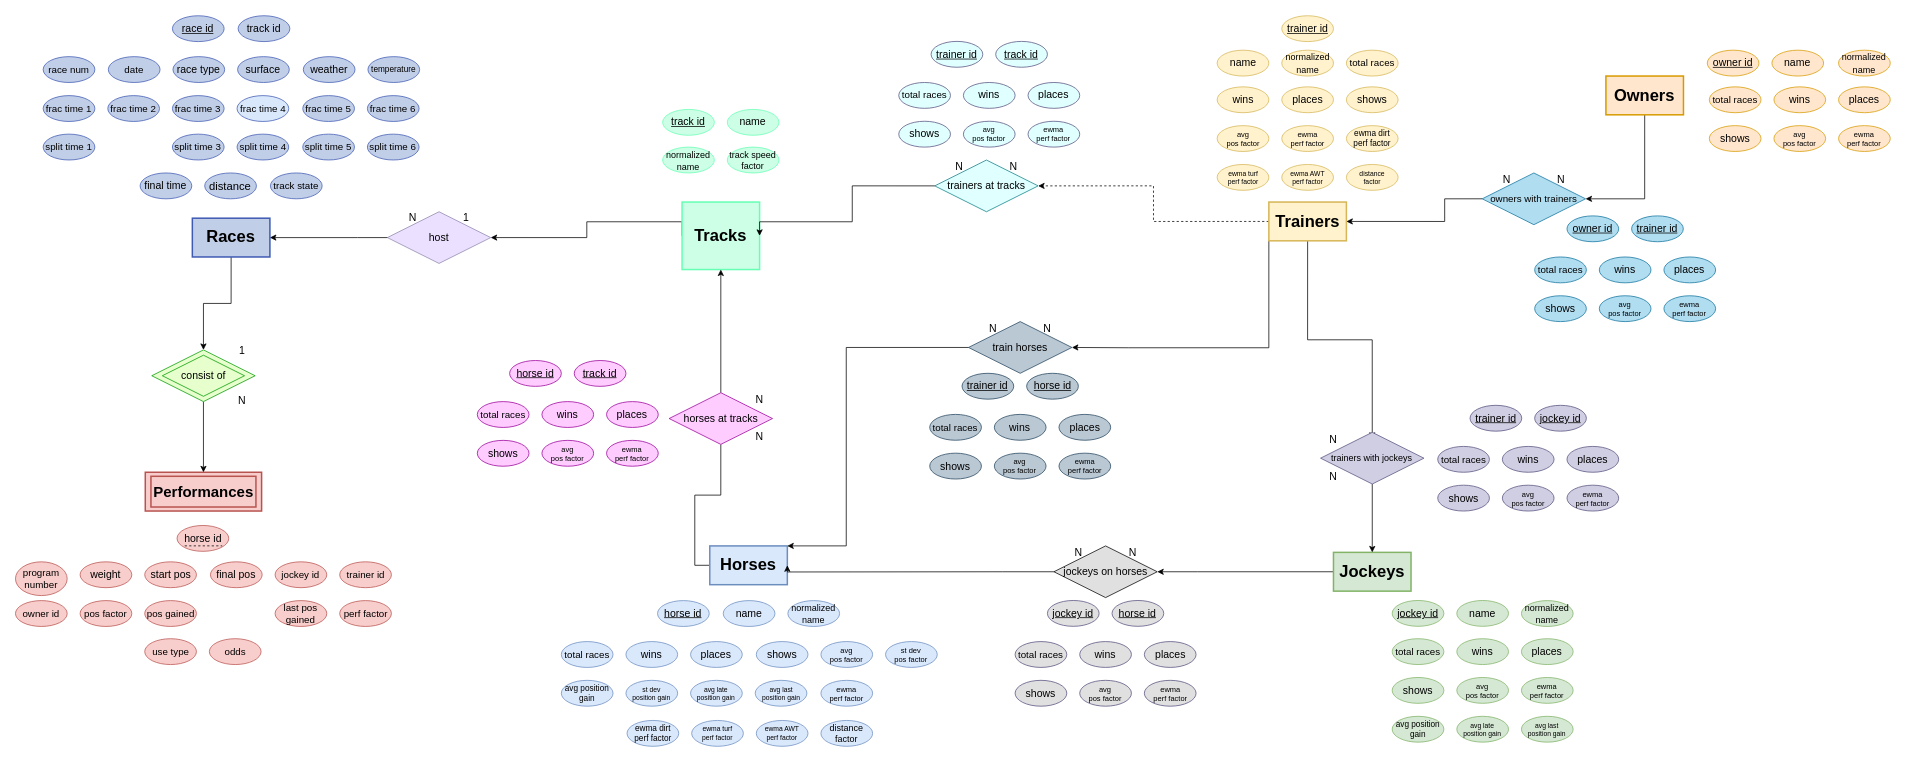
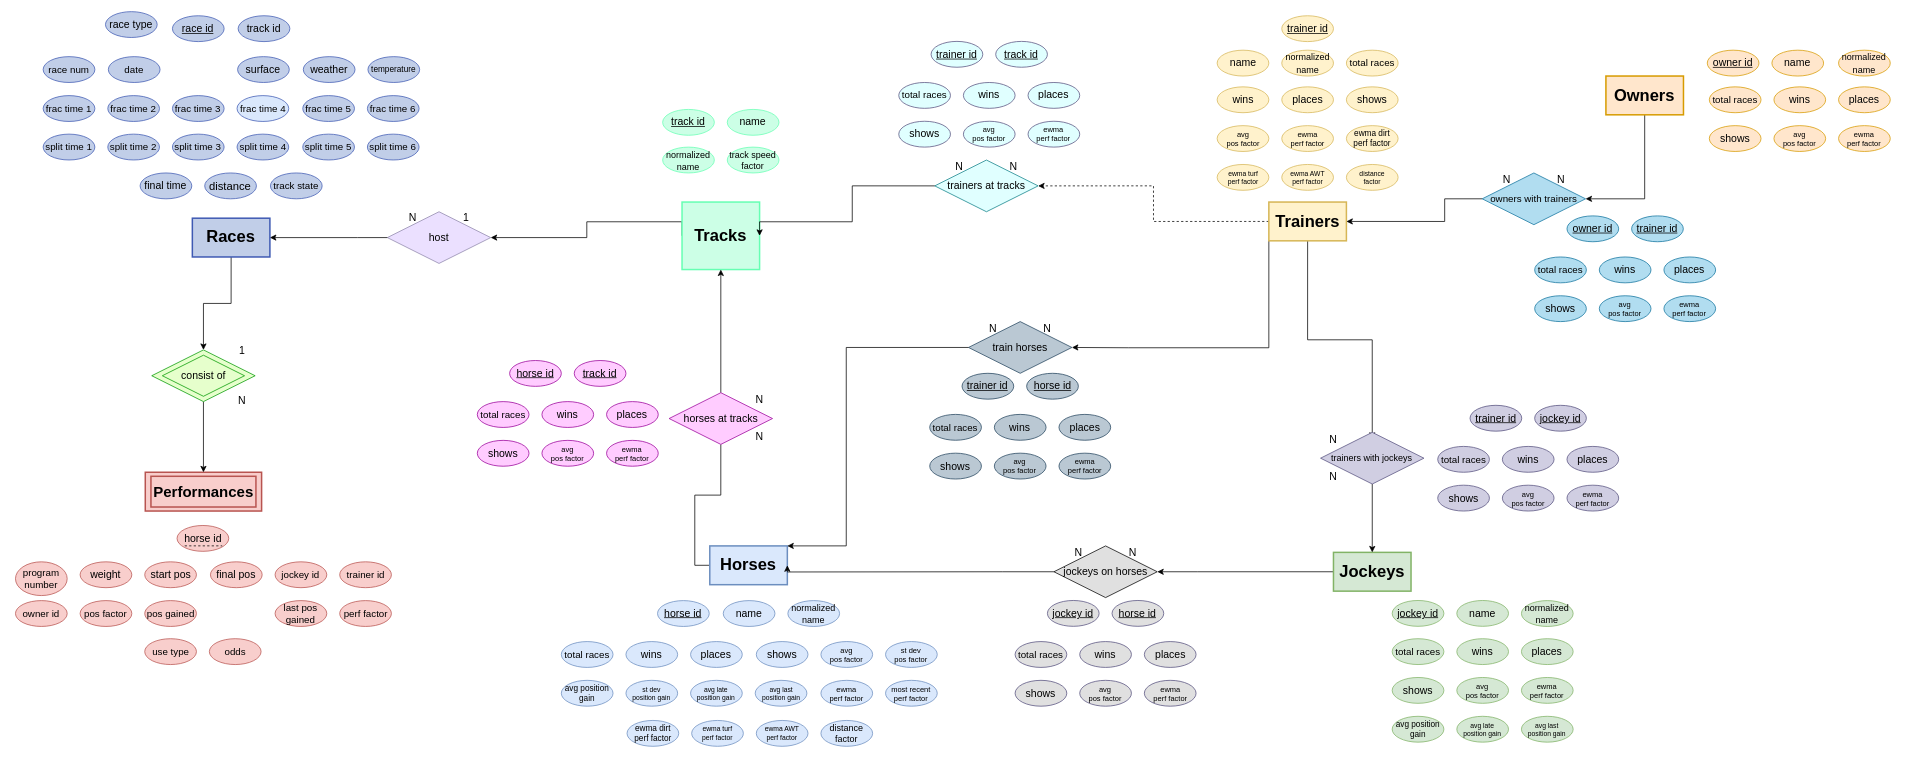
- <mxCell id="142" value="race type" style="ellipse;whiteSpace=wrap;html=1;fontSize=14;container=0;fillColor=#C1CEE8;strokeColor=#3F5AB3;" parent="1" vertex="1"><mxGeometry x="230.156" y="74.79" width="68.943" height="34.472" as="geometry" /></mxCell>
+ <mxCell id="142" value="race type" style="ellipse;whiteSpace=wrap;html=1;fontSize=14;container=0;fillColor=#C1CEE8;strokeColor=#3F5AB3;" parent="1" vertex="1"><mxGeometry x="140.156" y="14.79" width="68.943" height="34.472" as="geometry" /></mxCell>
+ <mxCell id="163" value="&lt;font style=&quot;font-size: 13px;&quot;&gt;split time 2&lt;/font&gt;" style="ellipse;whiteSpace=wrap;html=1;fontSize=9;container=0;fillColor=#C1CEE8;strokeColor=#3F5AB3;" parent="1" vertex="1"><mxGeometry x="143.239" y="178.138" width="68.943" height="34.472" as="geometry" /></mxCell>
+ <mxCell id="132" value="&lt;font style=&quot;font-size: 10px;&quot;&gt;most recent&lt;/font&gt;&lt;div style=&quot;font-size: 10px;&quot;&gt;&lt;font style=&quot;font-size: 10px;&quot;&gt;perf factor&lt;/font&gt;&lt;/div&gt;" style="ellipse;whiteSpace=wrap;html=1;fontSize=10;container=0;fillColor=#dae8fc;strokeColor=#6c8ebf;" parent="1" vertex="1"><mxGeometry x="1180.387" y="906.508" width="68.943" height="34.472" as="geometry" /></mxCell>
